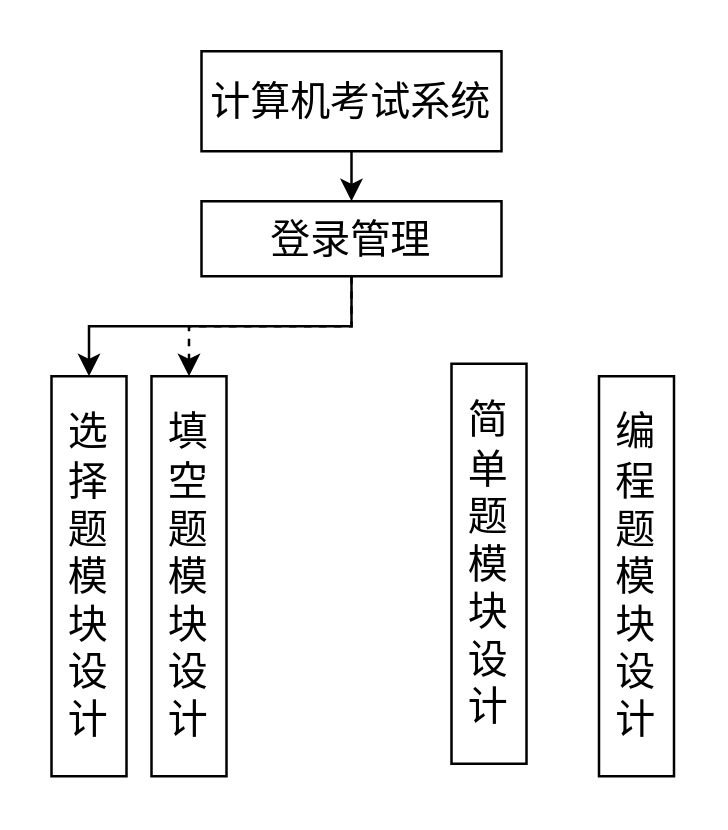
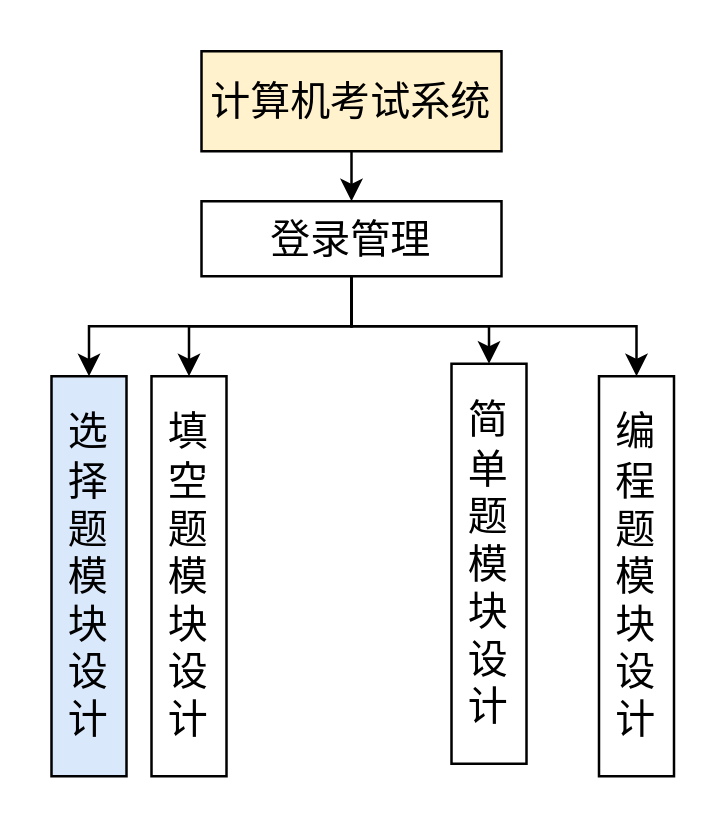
- <mxCell id="3" value="&lt;p class=&quot;MsoNormal&quot;&gt;&lt;span style=&quot;font-family: 宋体; font-size: 12pt;&quot;&gt;&lt;font face=&quot;宋体&quot;&gt;计算机考试系统&lt;/font&gt;&lt;/span&gt;&lt;/p&gt;" style="rounded=0;whiteSpace=wrap;html=1;" vertex="1" parent="1"><mxGeometry x="80" y="20" width="120" height="40" as="geometry" /></mxCell>
+ <mxCell id="3" value="&lt;p class=&quot;MsoNormal&quot;&gt;&lt;span style=&quot;font-family: 宋体; font-size: 12pt;&quot;&gt;&lt;font face=&quot;宋体&quot;&gt;计算机考试系统&lt;/font&gt;&lt;/span&gt;&lt;/p&gt;" style="rounded=0;whiteSpace=wrap;html=1;fillColor=#fff2cc;" vertex="1" parent="1"><mxGeometry x="80" y="20" width="120" height="40" as="geometry" /></mxCell>
+ <mxCell id="7" style="edgeStyle=orthogonalEdgeStyle;rounded=0;orthogonalLoop=1;jettySize=auto;html=1;exitX=0.5;exitY=1;exitDx=0;exitDy=0;entryX=0.5;entryY=0;entryDx=0;entryDy=0;" edge="1" parent="1" source="8" target="12"><mxGeometry relative="1" as="geometry" /></mxCell>
- <mxCell id="5" style="edgeStyle=orthogonalEdgeStyle;rounded=0;orthogonalLoop=1;jettySize=auto;html=1;exitX=0.5;exitY=1;exitDx=0;exitDy=0;entryX=0.5;entryY=0;entryDx=0;entryDy=0;dashed=1;" edge="1" parent="1" source="8" target="9"><mxGeometry relative="1" as="geometry" /></mxCell>
+ <mxCell id="5" style="edgeStyle=orthogonalEdgeStyle;rounded=0;orthogonalLoop=1;jettySize=auto;html=1;exitX=0.5;exitY=1;exitDx=0;exitDy=0;entryX=0.5;entryY=0;entryDx=0;entryDy=0;" edge="1" parent="1" source="8" target="9"><mxGeometry relative="1" as="geometry" /></mxCell>
+ <mxCell id="6" style="edgeStyle=orthogonalEdgeStyle;rounded=0;orthogonalLoop=1;jettySize=auto;html=1;entryX=0.5;entryY=0;entryDx=0;entryDy=0;" edge="1" parent="1" source="8" target="11"><mxGeometry relative="1" as="geometry" /></mxCell>
- <mxCell id="10" value="&lt;p class=&quot;MsoNormal&quot;&gt;&lt;span style=&quot;font-family: 宋体; font-size: 12pt;&quot;&gt;&lt;font face=&quot;宋体&quot;&gt;选择题模块设计&lt;/font&gt;&lt;/span&gt;&lt;/p&gt;" style="rounded=0;whiteSpace=wrap;html=1;" vertex="1" parent="1"><mxGeometry x="20" y="150" width="30" height="160" as="geometry" /></mxCell>
+ <mxCell id="10" value="&lt;p class=&quot;MsoNormal&quot;&gt;&lt;span style=&quot;font-family: 宋体; font-size: 12pt;&quot;&gt;&lt;font face=&quot;宋体&quot;&gt;选择题模块设计&lt;/font&gt;&lt;/span&gt;&lt;/p&gt;" style="rounded=0;whiteSpace=wrap;html=1;fillColor=#dae8fc;" vertex="1" parent="1"><mxGeometry x="20" y="150" width="30" height="160" as="geometry" /></mxCell>
